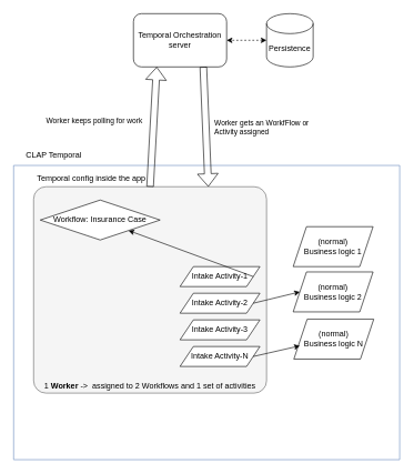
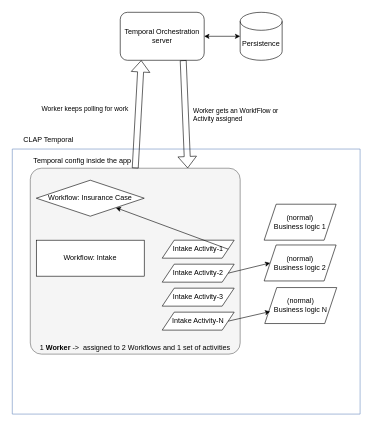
- <mxCell id="4" value="" style="edgeStyle=orthogonalEdgeStyle;rounded=0;orthogonalLoop=1;jettySize=auto;html=1;startArrow=classic;startFill=1;dashed=1;" edge="1" parent="1" source="5" target="3"><mxGeometry relative="1" as="geometry" /></mxCell>
+ <mxCell id="4" value="" style="edgeStyle=orthogonalEdgeStyle;rounded=0;orthogonalLoop=1;jettySize=auto;html=1;startArrow=classic;startFill=1;" edge="1" parent="1" source="5" target="3"><mxGeometry relative="1" as="geometry" /></mxCell>
+ <mxCell id="7" value="Workflow: Intake" style="whiteSpace=wrap;html=1;" vertex="1" parent="6"><mxGeometry x="40" y="152" width="180" height="60" as="geometry" /></mxCell>
